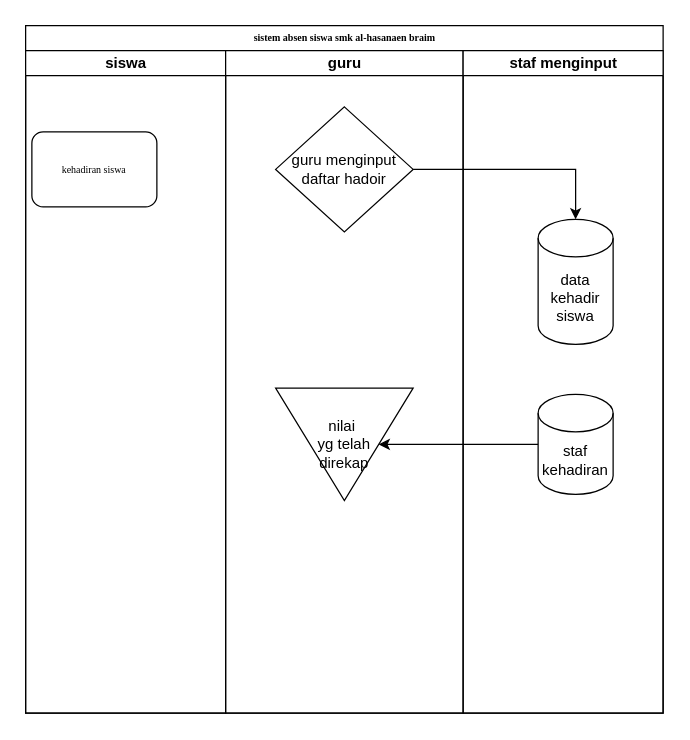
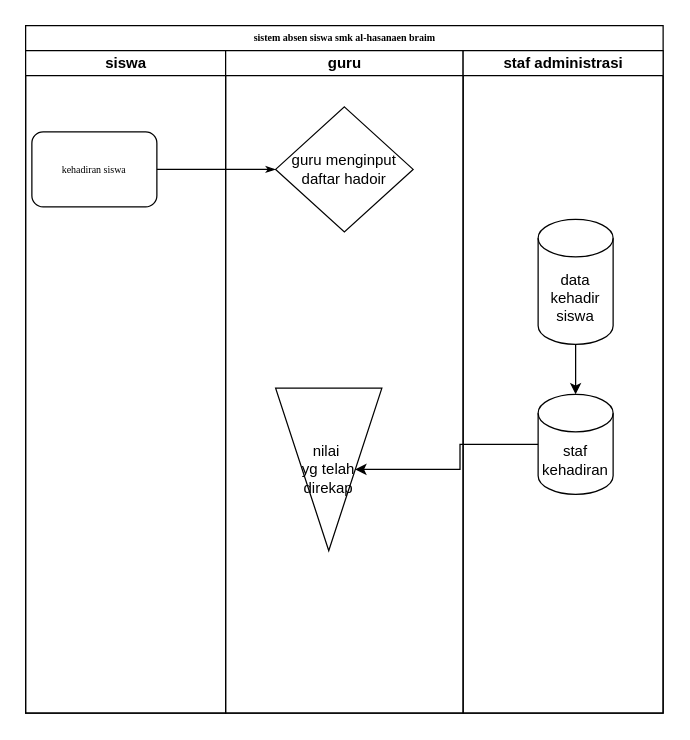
- <mxCell id="10" value="staf menginput" style="swimlane;html=1;startSize=20;" parent="2" vertex="1"><mxGeometry x="350" y="20" width="160" height="530" as="geometry" /></mxCell>
+ <mxCell id="10" value="staf administrasi" style="swimlane;html=1;startSize=20;" parent="2" vertex="1"><mxGeometry x="350" y="20" width="160" height="530" as="geometry" /></mxCell>
+ <mxCell id="5" style="edgeStyle=orthogonalEdgeStyle;rounded=1;html=1;labelBackgroundColor=none;startArrow=none;startFill=0;startSize=5;endArrow=classicThin;endFill=1;endSize=5;jettySize=auto;orthogonalLoop=1;strokeWidth=1;fontFamily=Verdana;fontSize=8;entryX=0;entryY=0.5;entryDx=0;entryDy=0;" parent="2" source="4" target="8" edge="1"><mxGeometry relative="1" as="geometry"><mxPoint x="190" y="115" as="targetPoint" /></mxGeometry></mxCell>
- <mxCell id="6" style="edgeStyle=orthogonalEdgeStyle;rounded=0;orthogonalLoop=1;jettySize=auto;html=1;entryX=0.5;entryY=0;entryDx=0;entryDy=0;entryPerimeter=0;" edge="1" parent="2" source="8" target="12"><mxGeometry relative="1" as="geometry" /></mxCell>
+ <mxCell id="11" style="edgeStyle=orthogonalEdgeStyle;rounded=0;orthogonalLoop=1;jettySize=auto;html=1;entryX=0.5;entryY=0;entryDx=0;entryDy=0;entryPerimeter=0;" edge="1" parent="10" source="12" target="13"><mxGeometry relative="1" as="geometry"><mxPoint x="120" y="325" as="targetPoint" /></mxGeometry></mxCell>
- <mxCell id="9" value="nilai&amp;nbsp;&lt;div&gt;yg telah&lt;/div&gt;&lt;div&gt;direkap&lt;/div&gt;" style="triangle;whiteSpace=wrap;html=1;direction=south;" vertex="1" parent="7"><mxGeometry x="40" y="270" width="110" height="90" as="geometry" /></mxCell>
+ <mxCell id="9" value="nilai&amp;nbsp;&lt;div&gt;yg telah&lt;/div&gt;&lt;div&gt;direkap&lt;/div&gt;" style="triangle;whiteSpace=wrap;html=1;direction=south;" vertex="1" parent="7"><mxGeometry x="40" y="270" width="85" height="130" as="geometry" /></mxCell>
